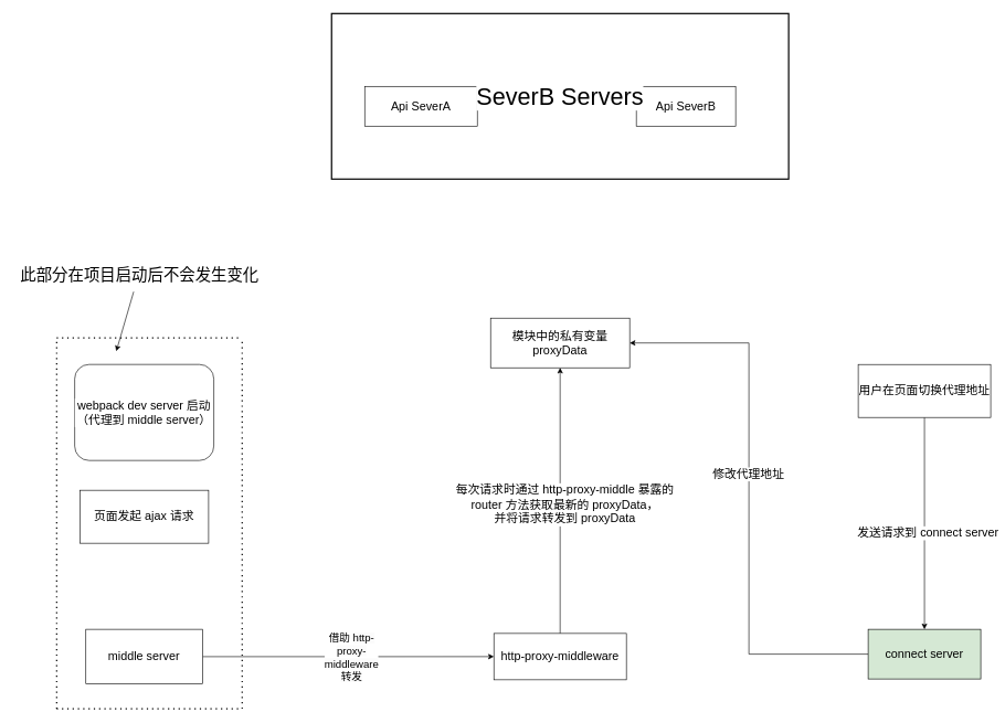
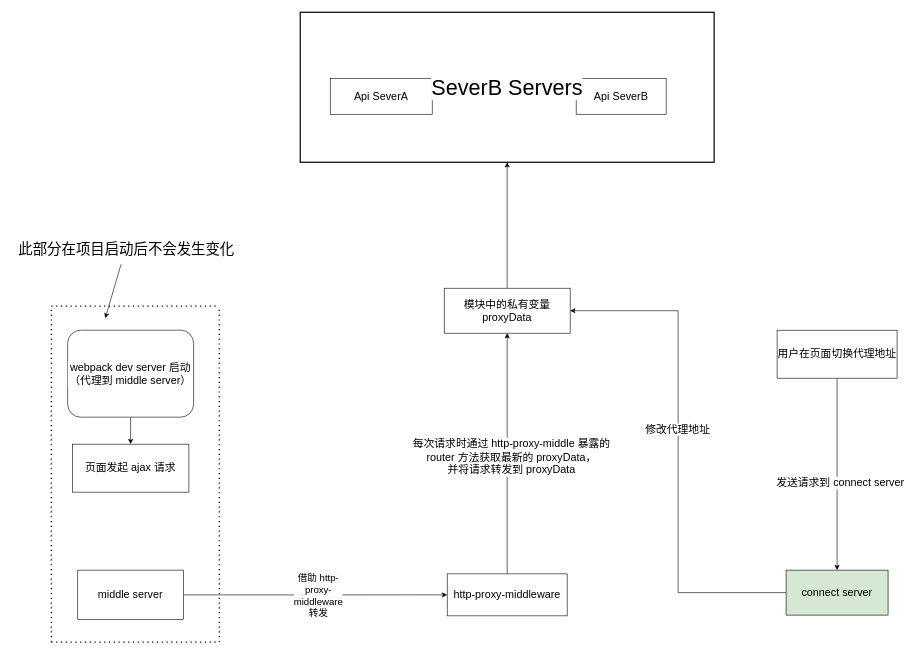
+ <mxCell id="5" style="edgeStyle=orthogonalEdgeStyle;rounded=0;orthogonalLoop=1;jettySize=auto;html=1;exitX=0.5;exitY=0;exitDx=0;exitDy=0;entryX=0.5;entryY=1;entryDx=0;entryDy=0;" edge="1" parent="1" source="6" target="21"><mxGeometry relative="1" as="geometry" /></mxCell>
+ <mxCell id="14" style="edgeStyle=orthogonalEdgeStyle;rounded=0;orthogonalLoop=1;jettySize=auto;html=1;fontSize=18;fontColor=#000000;" parent="1" source="15" target="13" edge="1"><mxGeometry relative="1" as="geometry" /></mxCell>
